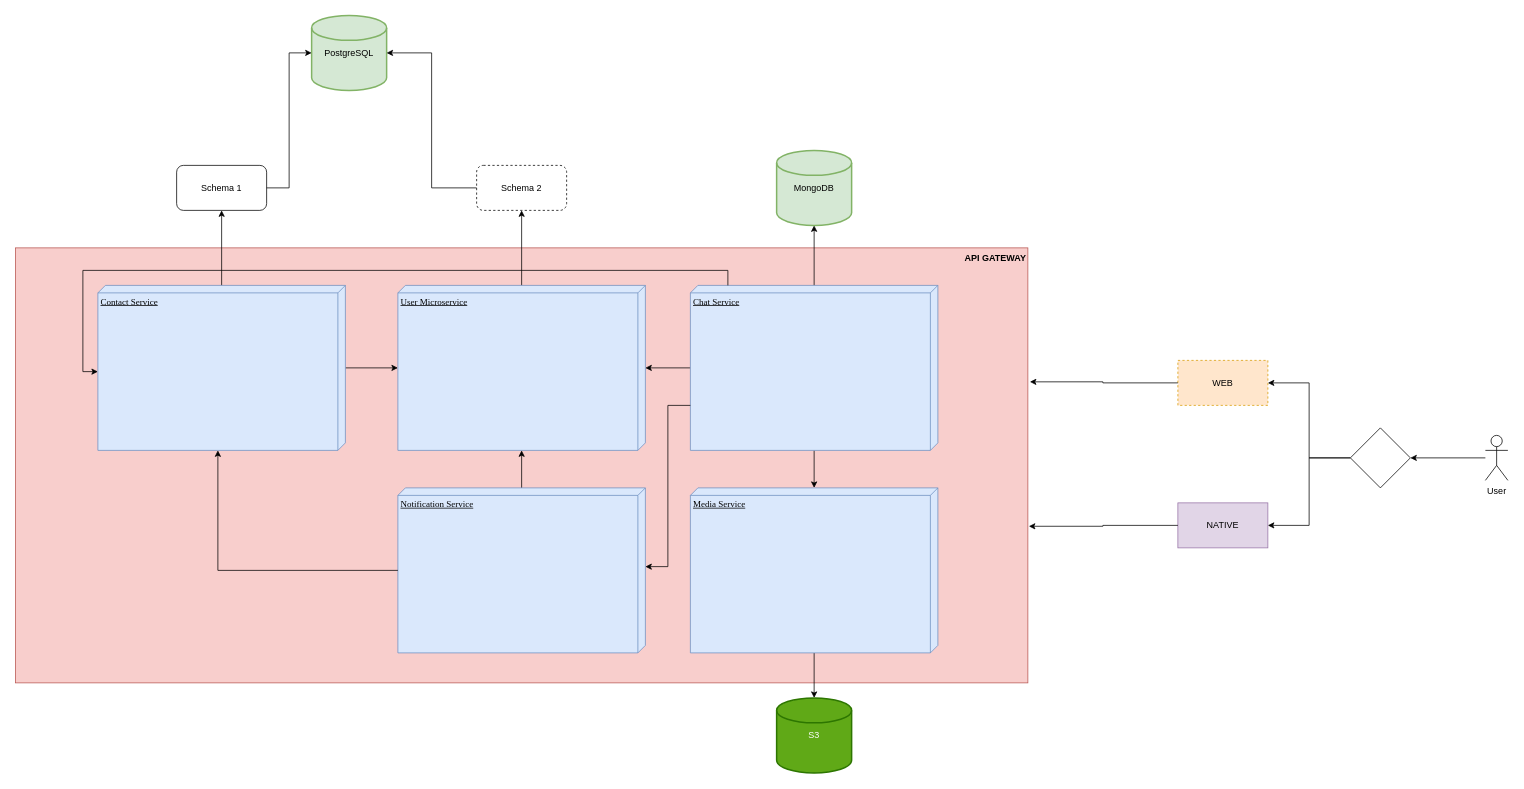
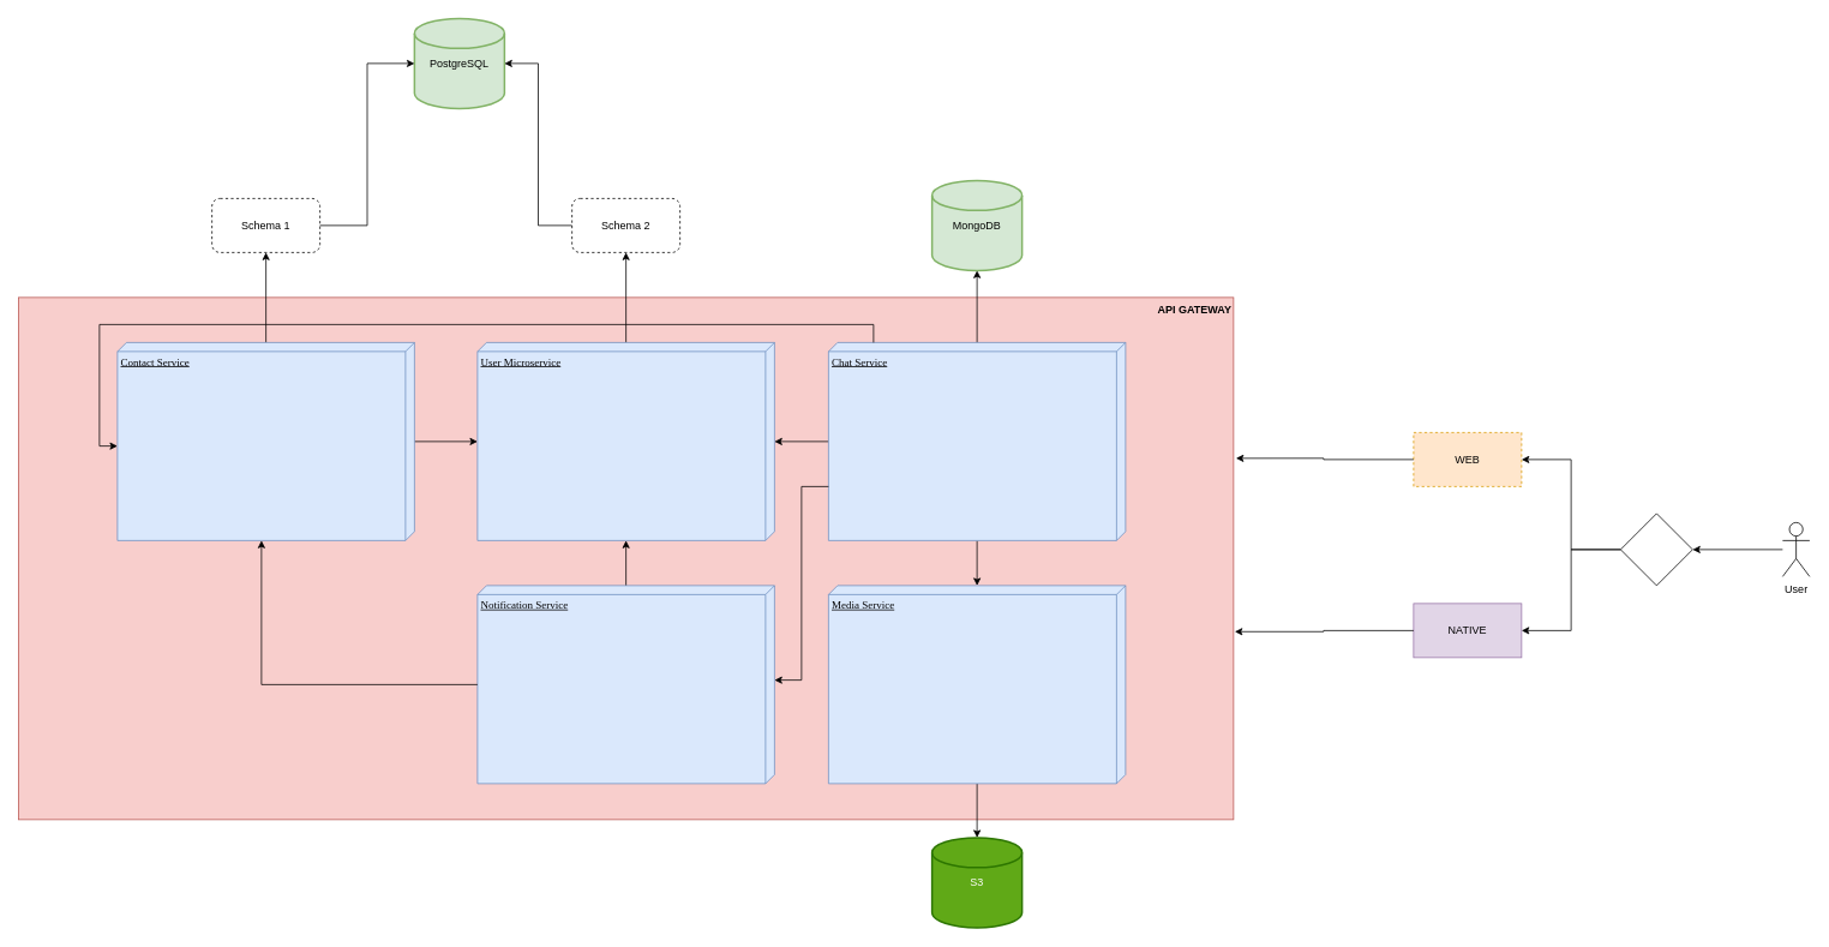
- <mxCell id="16" value="PostgreSQL" style="strokeWidth=2;html=1;shape=mxgraph.flowchart.database;whiteSpace=wrap;fillColor=#d5e8d4;strokeColor=#82b366;" vertex="1" parent="1"><mxGeometry x="415" y="20" width="100" height="100" as="geometry" /></mxCell>
+ <mxCell id="16" value="PostgreSQL" style="strokeWidth=2;html=1;shape=mxgraph.flowchart.database;whiteSpace=wrap;fillColor=#d5e8d4;strokeColor=#82b366;" vertex="1" parent="1"><mxGeometry x="460" y="20" width="100" height="100" as="geometry" /></mxCell>
- <mxCell id="19" value="Schema 1" style="rounded=1;whiteSpace=wrap;html=1;dashed=0;" vertex="1" parent="1"><mxGeometry x="235" y="220" width="120" height="60" as="geometry" /></mxCell>
+ <mxCell id="19" value="Schema 1" style="rounded=1;whiteSpace=wrap;html=1;dashed=1;" vertex="1" parent="1"><mxGeometry x="235" y="220" width="120" height="60" as="geometry" /></mxCell>
